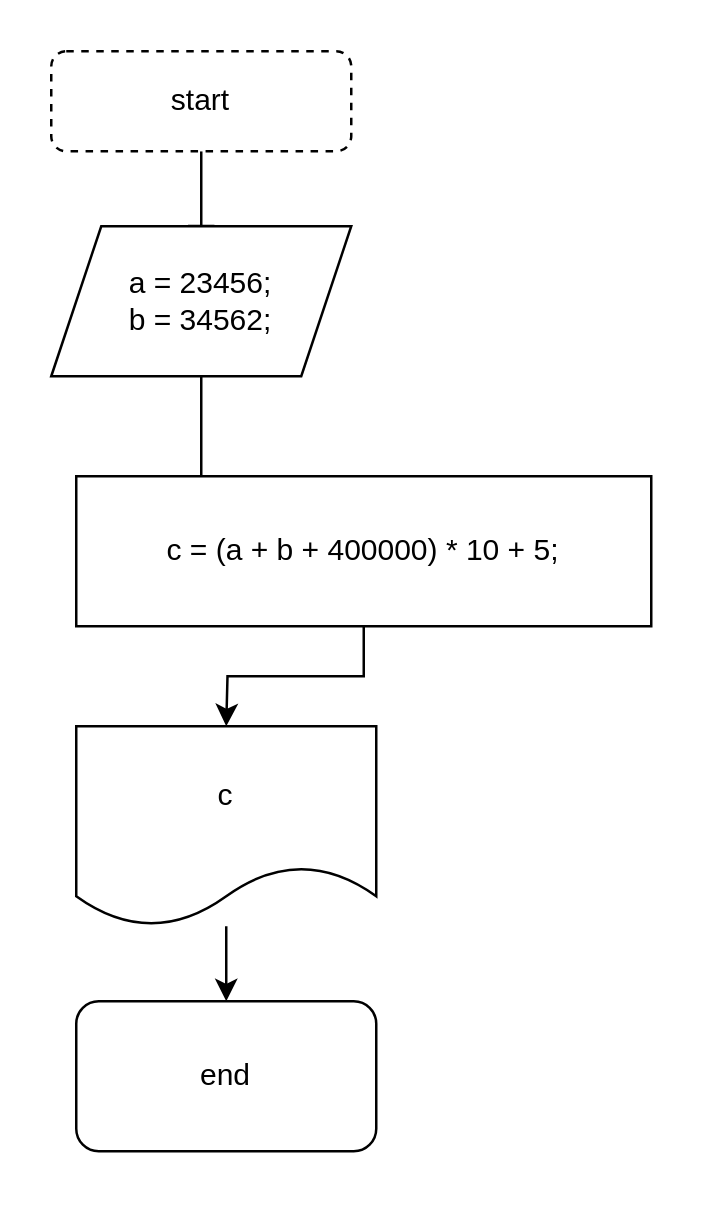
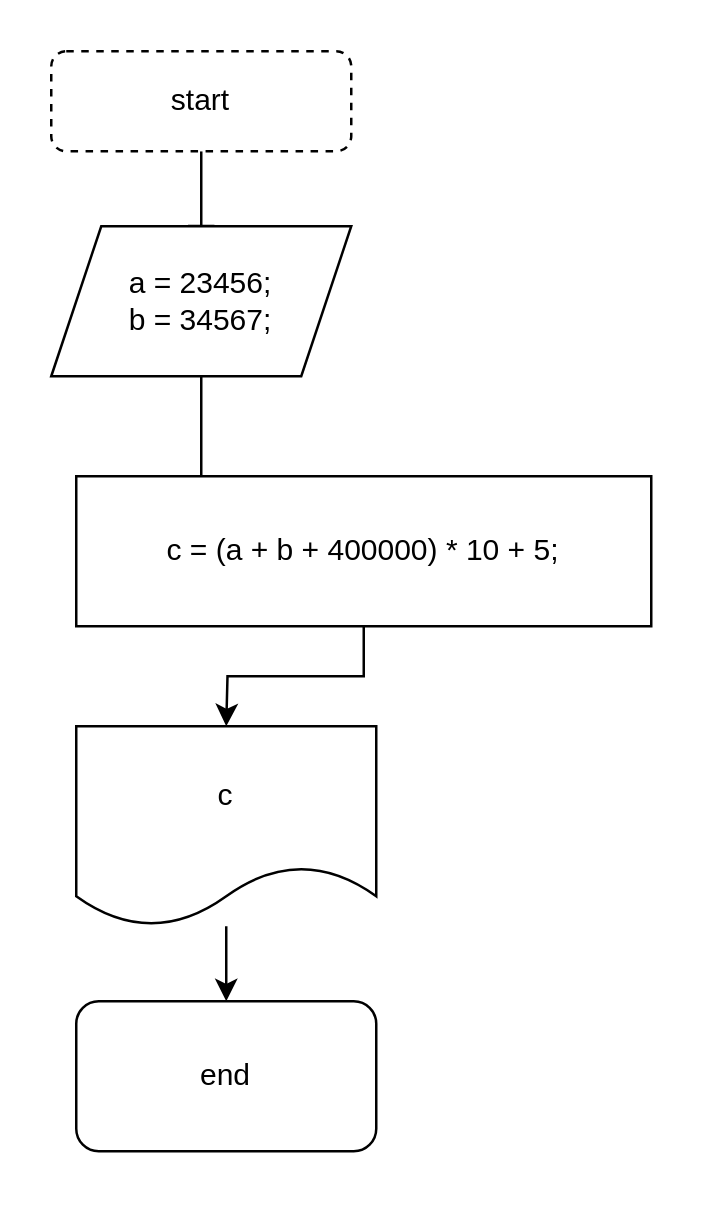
- <mxCell id="5" value="a = 23456;&lt;br&gt;b = 34562;" style="shape=parallelogram;perimeter=parallelogramPerimeter;whiteSpace=wrap;html=1;fixedSize=1;" vertex="1" parent="1"><mxGeometry x="20" y="90" width="120" height="60" as="geometry" /></mxCell>
+ <mxCell id="5" value="a = 23456;&lt;br&gt;b = 34567;" style="shape=parallelogram;perimeter=parallelogramPerimeter;whiteSpace=wrap;html=1;fixedSize=1;" vertex="1" parent="1"><mxGeometry x="20" y="90" width="120" height="60" as="geometry" /></mxCell>
